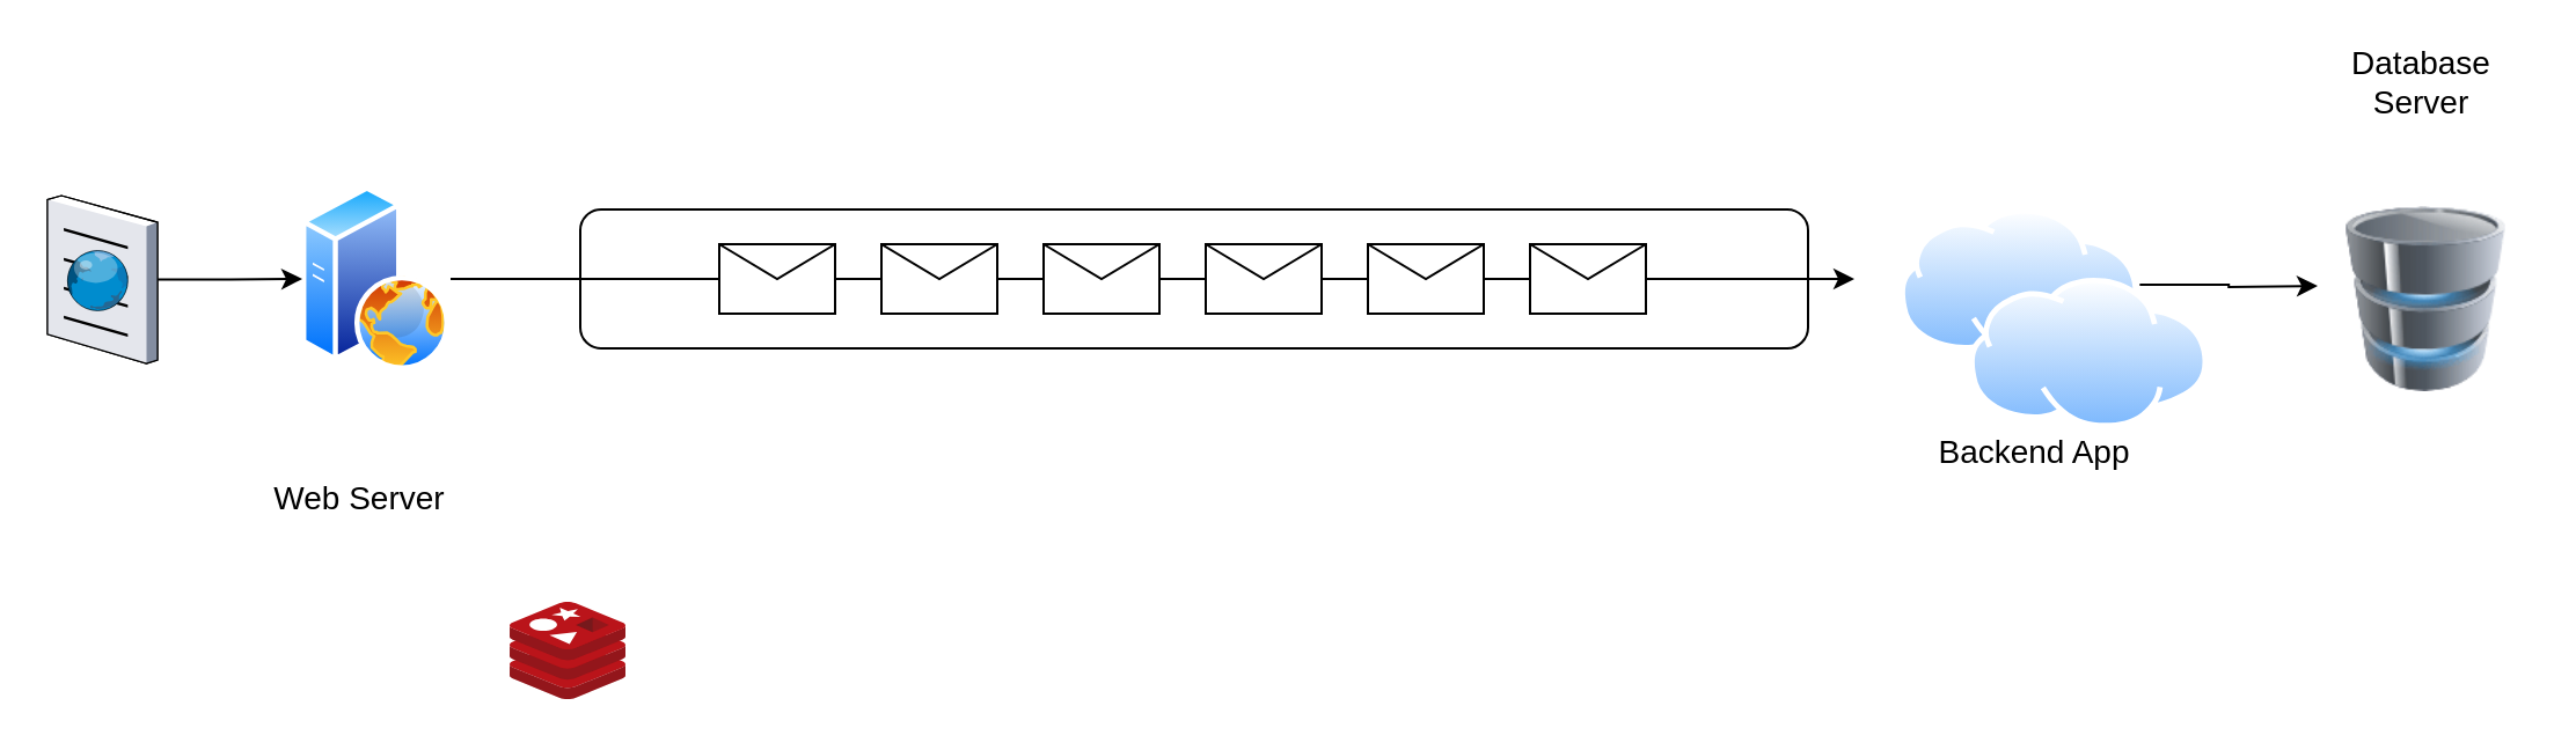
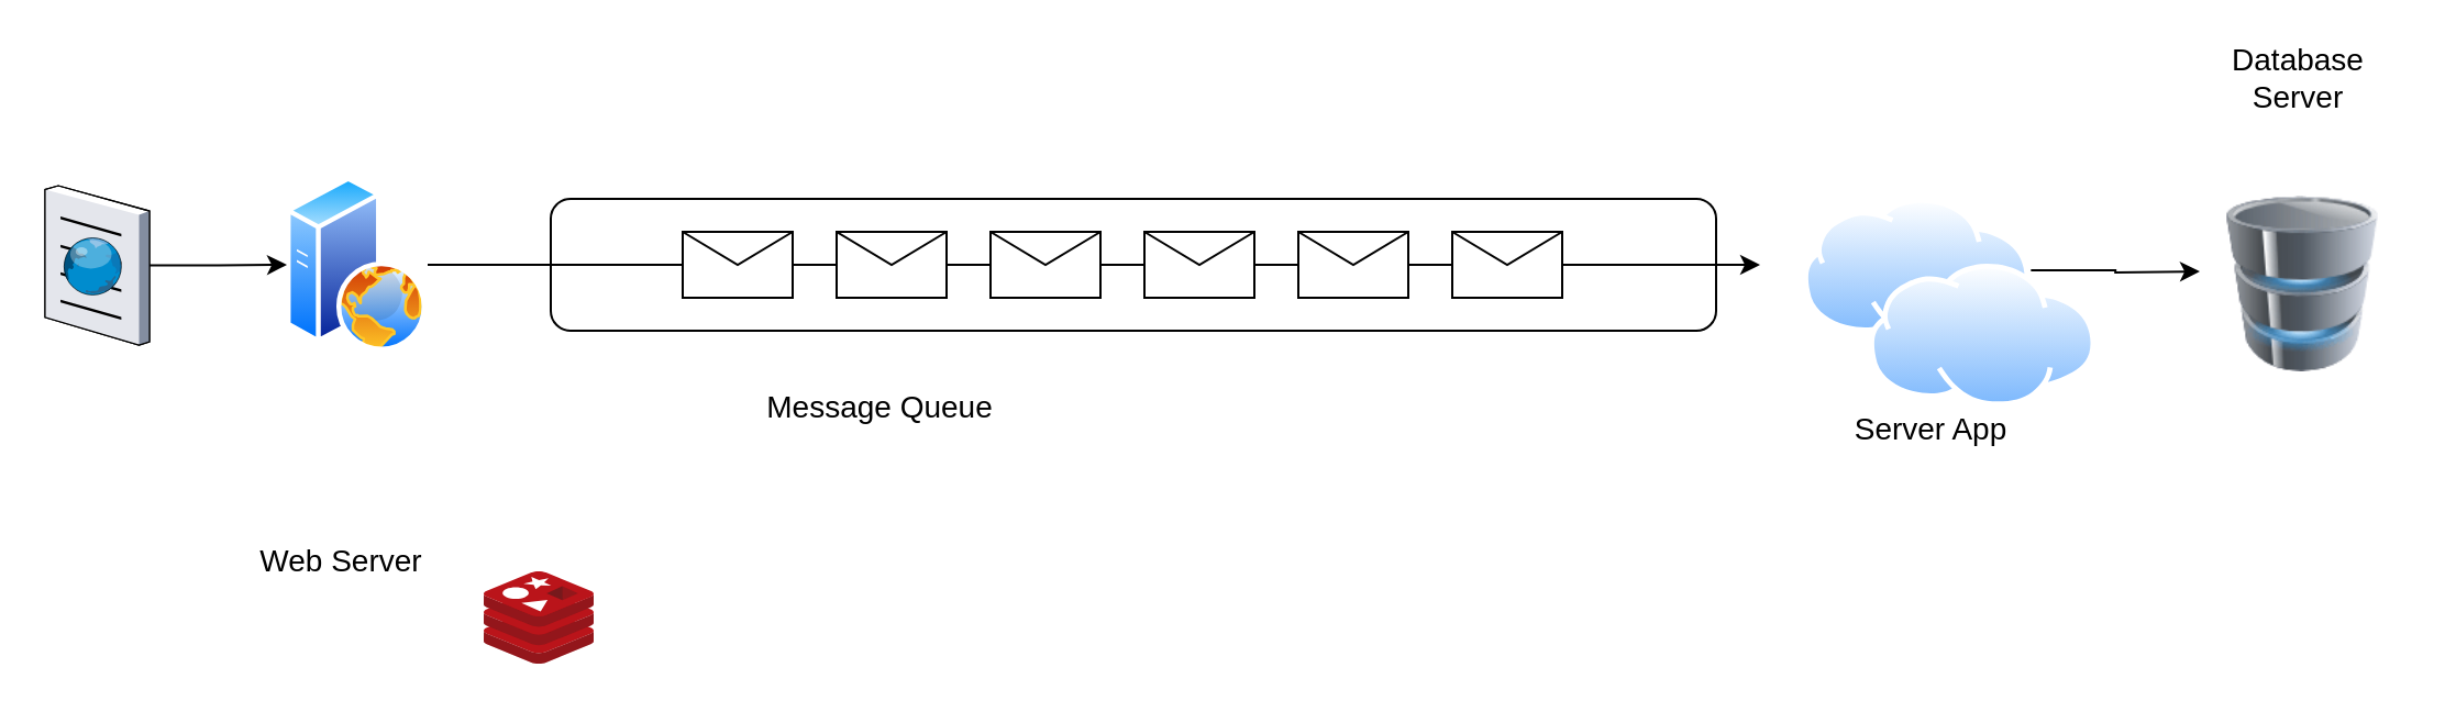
+ <mxCell id="15" value="&lt;font style=&quot;font-size: 14px&quot;&gt;Message Queue&lt;/font&gt;" style="text;html=1;strokeColor=none;fillColor=none;align=center;verticalAlign=middle;whiteSpace=wrap;rounded=0;" parent="1" vertex="1"><mxGeometry x="340" y="170" width="120" height="30" as="geometry" /></mxCell>
- <mxCell id="13" value="&lt;span style=&quot;font-size: 14px&quot;&gt;Backend App&lt;/span&gt;" style="text;html=1;strokeColor=none;fillColor=none;align=center;verticalAlign=middle;whiteSpace=wrap;rounded=0;" parent="1" vertex="1"><mxGeometry x="833.17" y="180" width="90" height="30" as="geometry" /></mxCell>
+ <mxCell id="13" value="&lt;span style=&quot;font-size: 14px&quot;&gt;Server App&lt;/span&gt;" style="text;html=1;strokeColor=none;fillColor=none;align=center;verticalAlign=middle;whiteSpace=wrap;rounded=0;" parent="1" vertex="1"><mxGeometry x="833.17" y="180" width="90" height="30" as="geometry" /></mxCell>
- <mxCell id="12" value="&lt;font style=&quot;font-size: 14px&quot;&gt;Web Server&lt;/font&gt;" style="text;html=1;strokeColor=none;fillColor=none;align=center;verticalAlign=middle;whiteSpace=wrap;rounded=0;" parent="1" vertex="1"><mxGeometry x="110" y="200" width="90" height="30" as="geometry" /></mxCell>
+ <mxCell id="12" value="&lt;font style=&quot;font-size: 14px&quot;&gt;Web Server&lt;/font&gt;" style="text;html=1;strokeColor=none;fillColor=none;align=center;verticalAlign=middle;whiteSpace=wrap;rounded=0;" parent="1" vertex="1"><mxGeometry x="110" y="240" width="90" height="30" as="geometry" /></mxCell>
